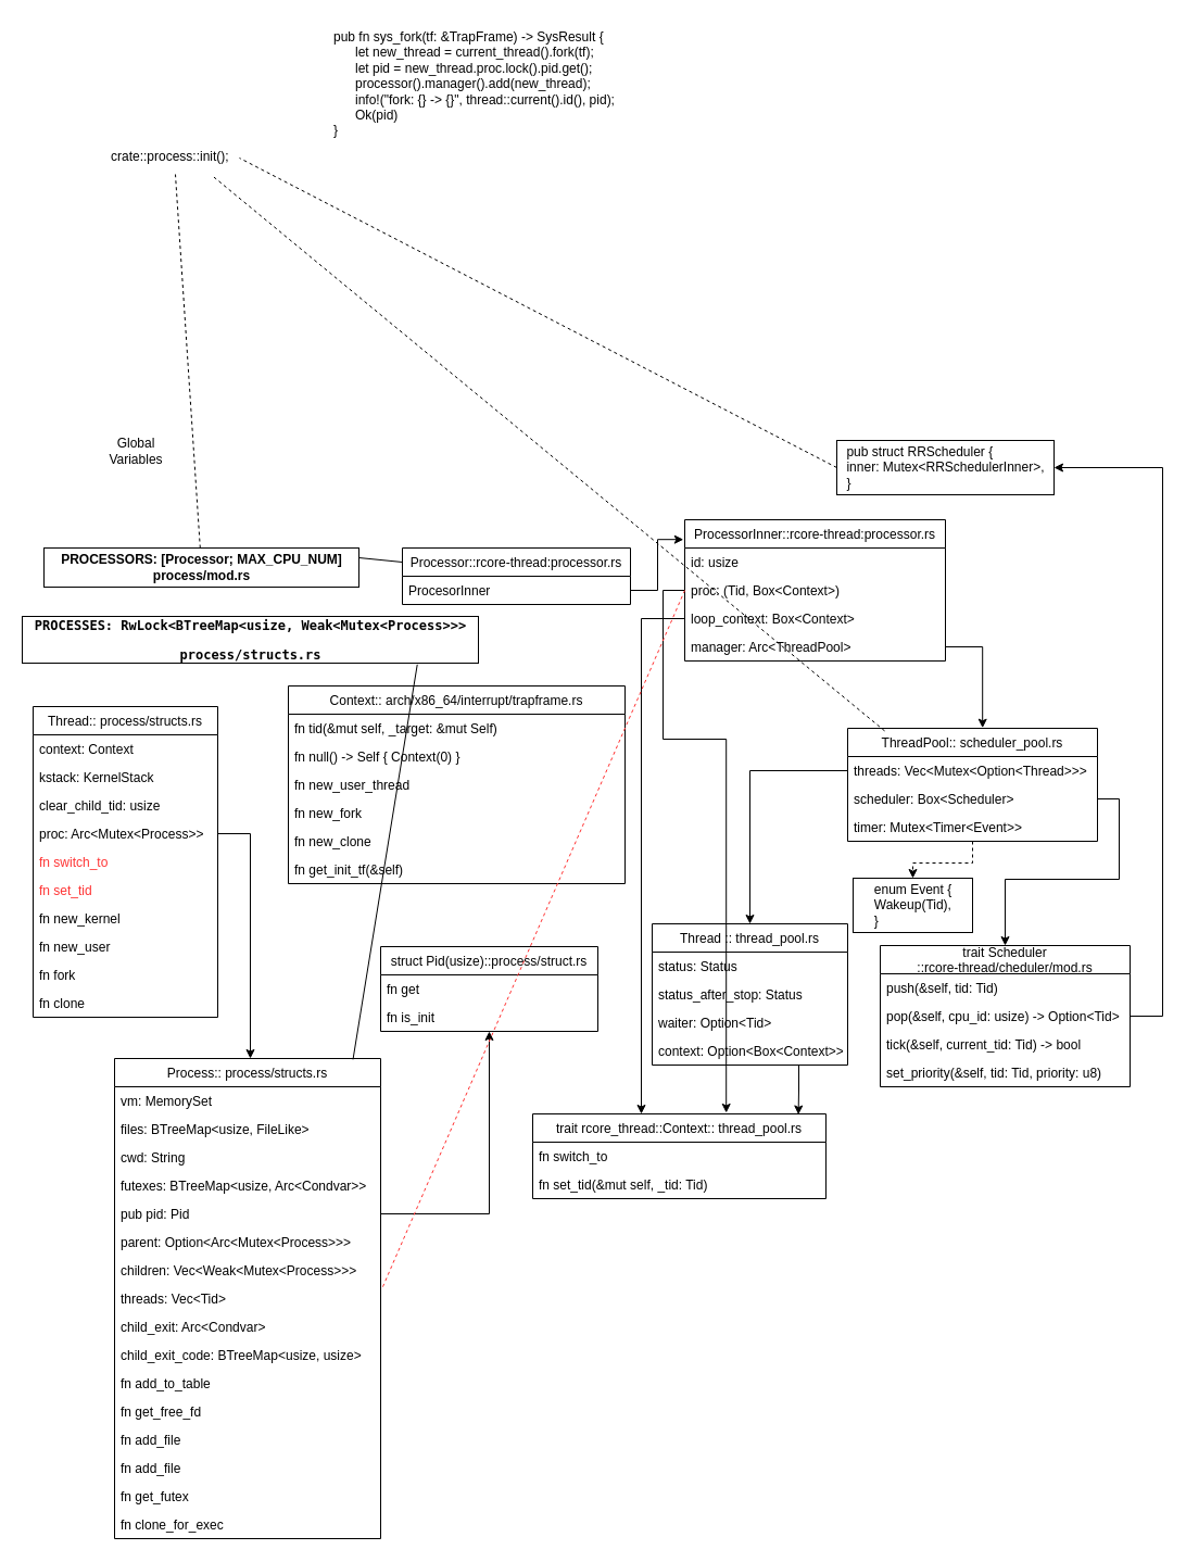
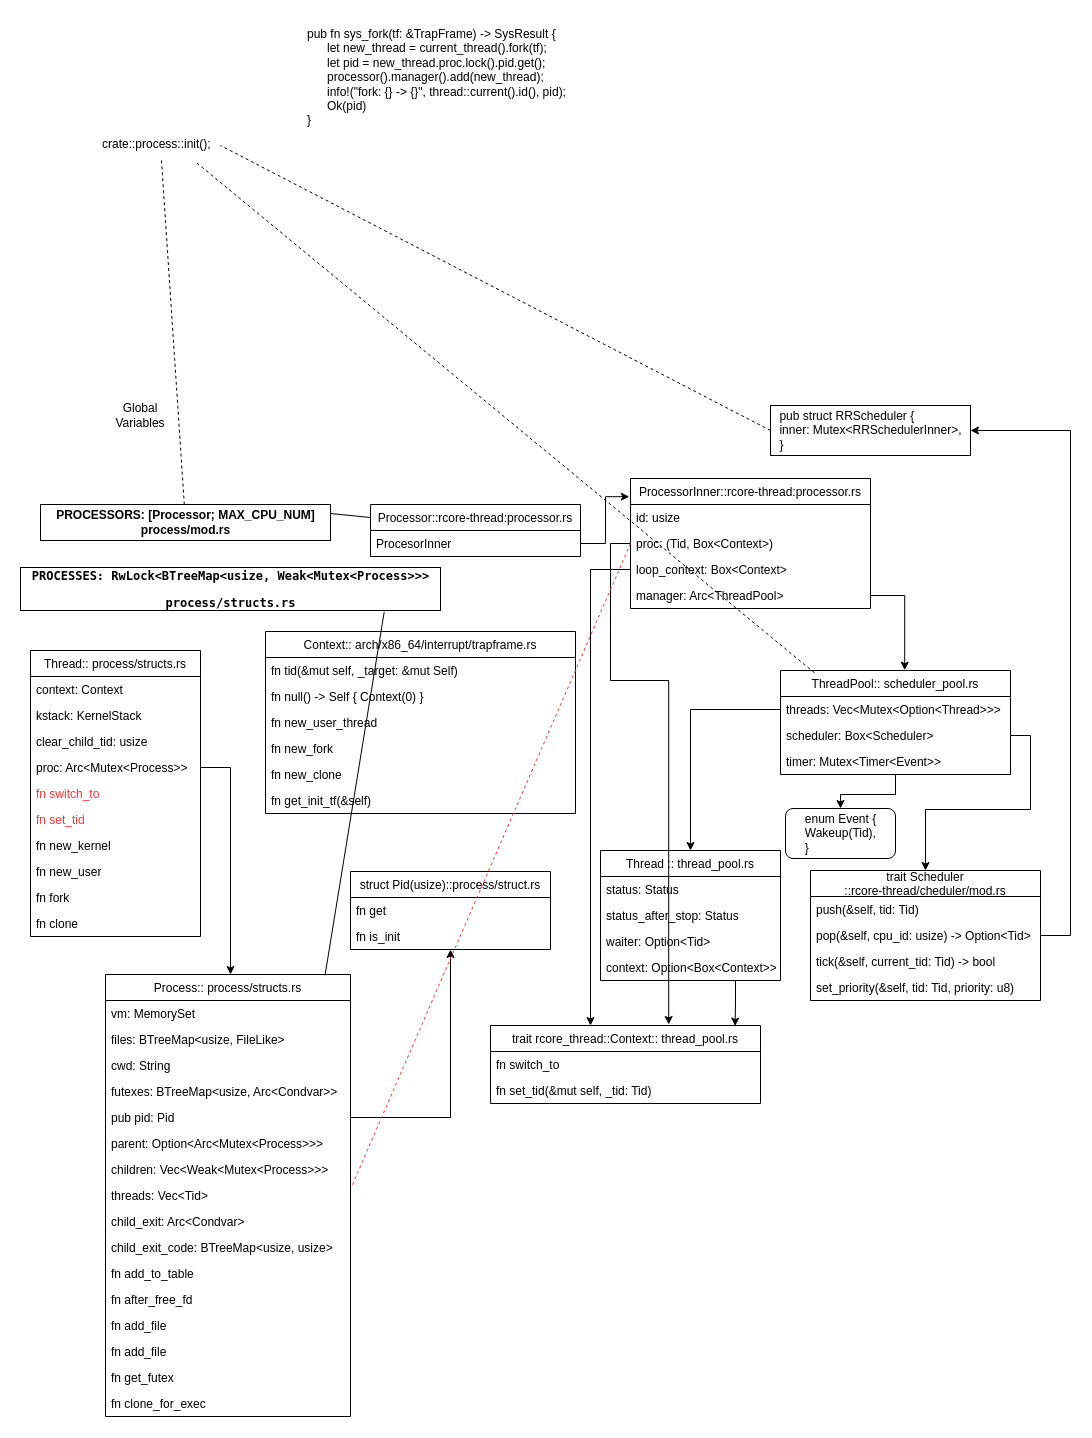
- <mxCell id="11" value="Global Variables" style="text;html=1;strokeColor=none;fillColor=none;align=center;verticalAlign=middle;whiteSpace=wrap;rounded=0;" vertex="1" parent="1"><mxGeometry x="85" y="405" width="80" height="20" as="geometry" /></mxCell>
+ <mxCell id="11" value="Global Variables" style="text;html=1;strokeColor=none;fillColor=none;align=center;verticalAlign=middle;whiteSpace=wrap;rounded=0;" vertex="1" parent="1"><mxGeometry x="100" y="405" width="80" height="20" as="geometry" /></mxCell>
- <mxCell id="14" style="edgeStyle=orthogonalEdgeStyle;rounded=0;orthogonalLoop=1;jettySize=auto;html=1;entryX=0.5;entryY=0;entryDx=0;entryDy=0;dashed=1;" edge="1" parent="1" source="15" target="33"><mxGeometry relative="1" as="geometry" /></mxCell>
+ <mxCell id="14" style="edgeStyle=orthogonalEdgeStyle;rounded=0;orthogonalLoop=1;jettySize=auto;html=1;entryX=0.5;entryY=0;entryDx=0;entryDy=0;" edge="1" parent="1" source="15" target="33"><mxGeometry relative="1" as="geometry" /></mxCell>
- <mxCell id="33" value="&lt;pre&gt;&lt;div style=&quot;text-align: left&quot;&gt;&lt;span style=&quot;font-family: &amp;#34;helvetica&amp;#34; ; white-space: nowrap&quot;&gt;enum &lt;/span&gt;&lt;span style=&quot;font-family: &amp;#34;helvetica&amp;#34; ; white-space: nowrap&quot;&gt;Event {&lt;/span&gt;&lt;/div&gt;&lt;span&gt;&lt;div style=&quot;text-align: left&quot;&gt;&lt;span style=&quot;font-family: &amp;#34;helvetica&amp;#34; ; white-space: nowrap&quot;&gt;Wakeup&lt;/span&gt;&lt;span style=&quot;font-family: &amp;#34;helvetica&amp;#34; ; white-space: nowrap&quot;&gt;(Tid)&lt;/span&gt;&lt;span style=&quot;font-family: &amp;#34;helvetica&amp;#34; ; white-space: nowrap&quot;&gt;,&lt;/span&gt;&lt;/div&gt;&lt;/span&gt;&lt;div style=&quot;text-align: left&quot;&gt;&lt;span style=&quot;font-family: &amp;#34;helvetica&amp;#34; ; white-space: nowrap&quot;&gt;}&lt;/span&gt;&lt;/div&gt;&lt;/pre&gt;" style="html=1;" vertex="1" parent="1"><mxGeometry x="785" y="808" width="110" height="50" as="geometry" /></mxCell>
+ <mxCell id="33" value="&lt;pre&gt;&lt;div style=&quot;text-align: left&quot;&gt;&lt;span style=&quot;font-family: &amp;#34;helvetica&amp;#34; ; white-space: nowrap&quot;&gt;enum &lt;/span&gt;&lt;span style=&quot;font-family: &amp;#34;helvetica&amp;#34; ; white-space: nowrap&quot;&gt;Event {&lt;/span&gt;&lt;/div&gt;&lt;span&gt;&lt;div style=&quot;text-align: left&quot;&gt;&lt;span style=&quot;font-family: &amp;#34;helvetica&amp;#34; ; white-space: nowrap&quot;&gt;Wakeup&lt;/span&gt;&lt;span style=&quot;font-family: &amp;#34;helvetica&amp;#34; ; white-space: nowrap&quot;&gt;(Tid)&lt;/span&gt;&lt;span style=&quot;font-family: &amp;#34;helvetica&amp;#34; ; white-space: nowrap&quot;&gt;,&lt;/span&gt;&lt;/div&gt;&lt;/span&gt;&lt;div style=&quot;text-align: left&quot;&gt;&lt;span style=&quot;font-family: &amp;#34;helvetica&amp;#34; ; white-space: nowrap&quot;&gt;}&lt;/span&gt;&lt;/div&gt;&lt;/pre&gt;" style="html=1;rounded=1;" vertex="1" parent="1"><mxGeometry x="785" y="808" width="110" height="50" as="geometry" /></mxCell>
- <mxCell id="66" value="fn get_free_fd" style="text;strokeColor=none;fillColor=none;align=left;verticalAlign=top;spacingLeft=4;spacingRight=4;overflow=hidden;rotatable=0;points=[[0,0.5],[1,0.5]];portConstraint=eastwest;" vertex="1" parent="54"><mxGeometry y="312" width="245" height="26" as="geometry" /></mxCell>
+ <mxCell id="66" value="fn after_free_fd" style="text;strokeColor=none;fillColor=none;align=left;verticalAlign=top;spacingLeft=4;spacingRight=4;overflow=hidden;rotatable=0;points=[[0,0.5],[1,0.5]];portConstraint=eastwest;" vertex="1" parent="54"><mxGeometry y="312" width="245" height="26" as="geometry" /></mxCell>
